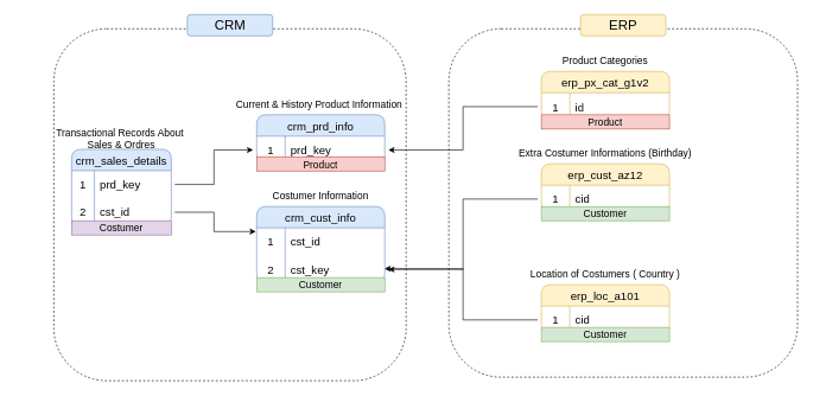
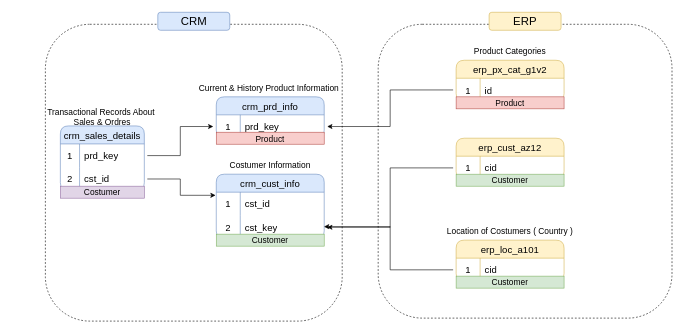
- <mxCell id="29" value="Extra Costumer Informations (Birthday)" style="text;html=1;align=center;verticalAlign=middle;whiteSpace=wrap;rounded=0;fontSize=14;" parent="1" vertex="1"><mxGeometry x="700" y="200" width="300" height="30" as="geometry" /></mxCell>
